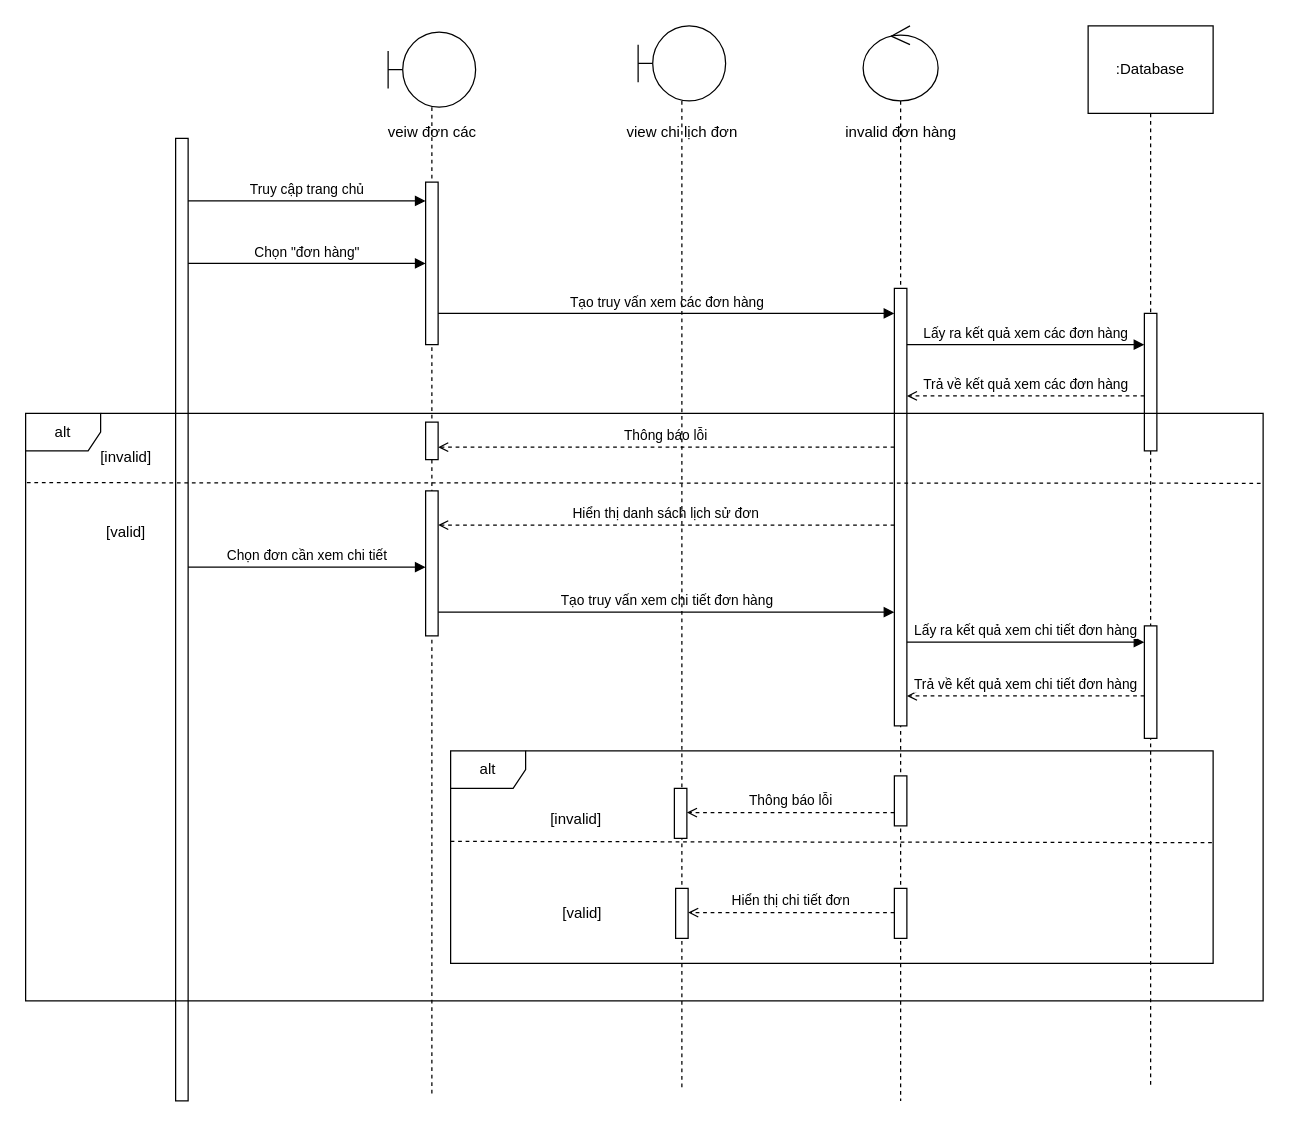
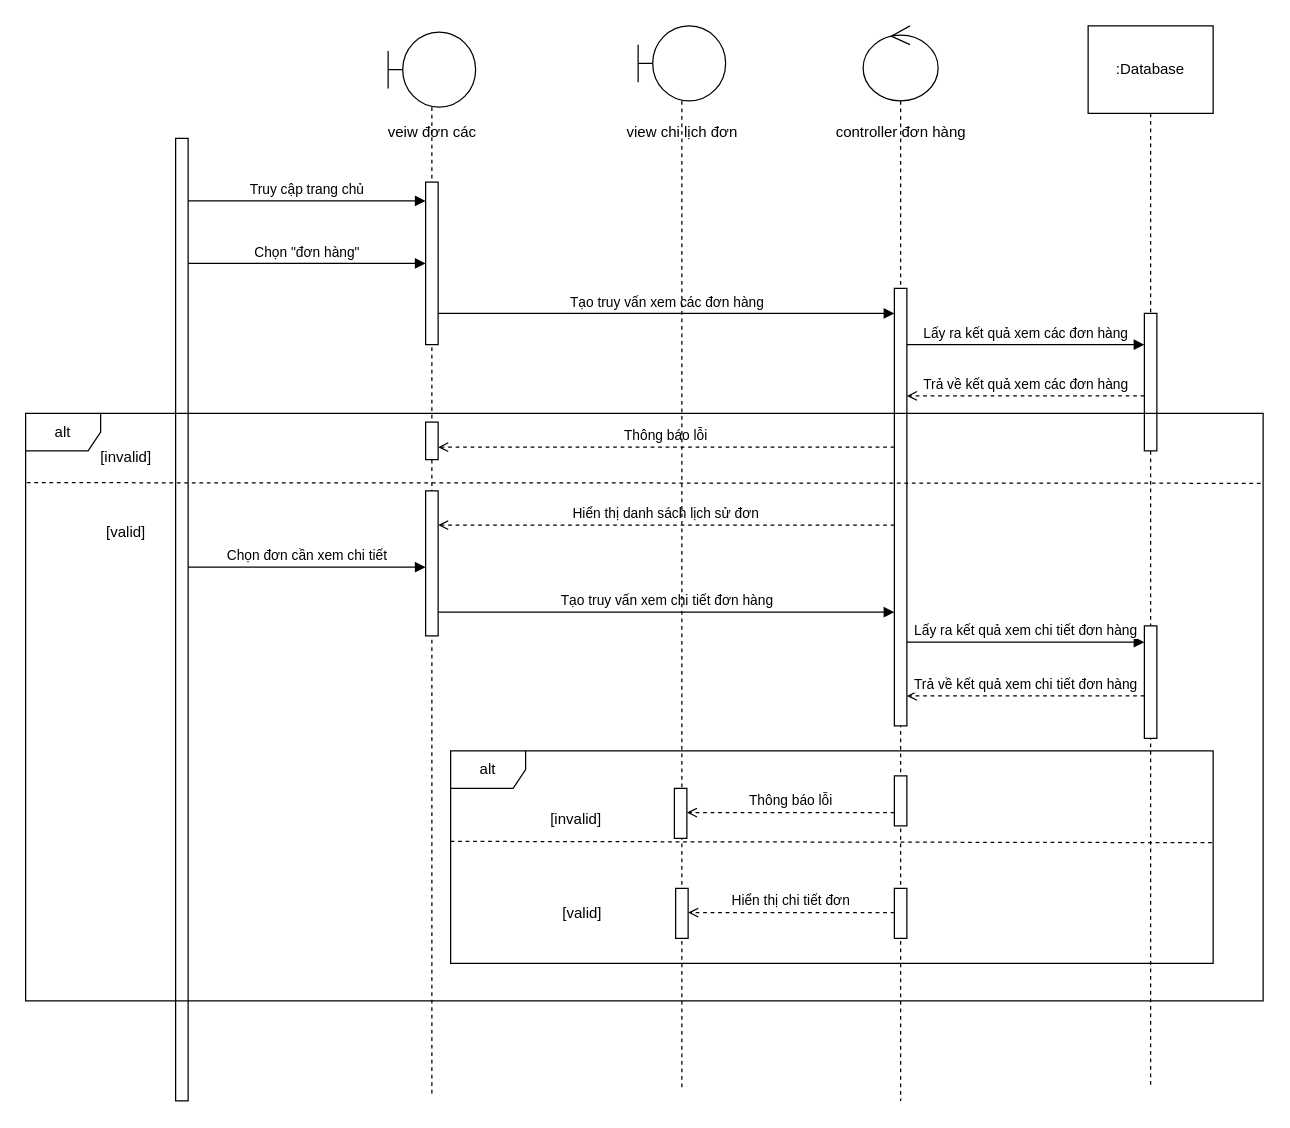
- <mxCell id="12" value="invalid đơn hàng" style="text;html=1;align=center;verticalAlign=middle;resizable=0;points=[];autosize=1;strokeColor=none;fillColor=none;" parent="1" vertex="1"><mxGeometry x="655" y="90" width="130" height="30" as="geometry" /></mxCell>
+ <mxCell id="12" value="controller đơn hàng" style="text;html=1;align=center;verticalAlign=middle;resizable=0;points=[];autosize=1;strokeColor=none;fillColor=none;" parent="1" vertex="1"><mxGeometry x="655" y="90" width="130" height="30" as="geometry" /></mxCell>
